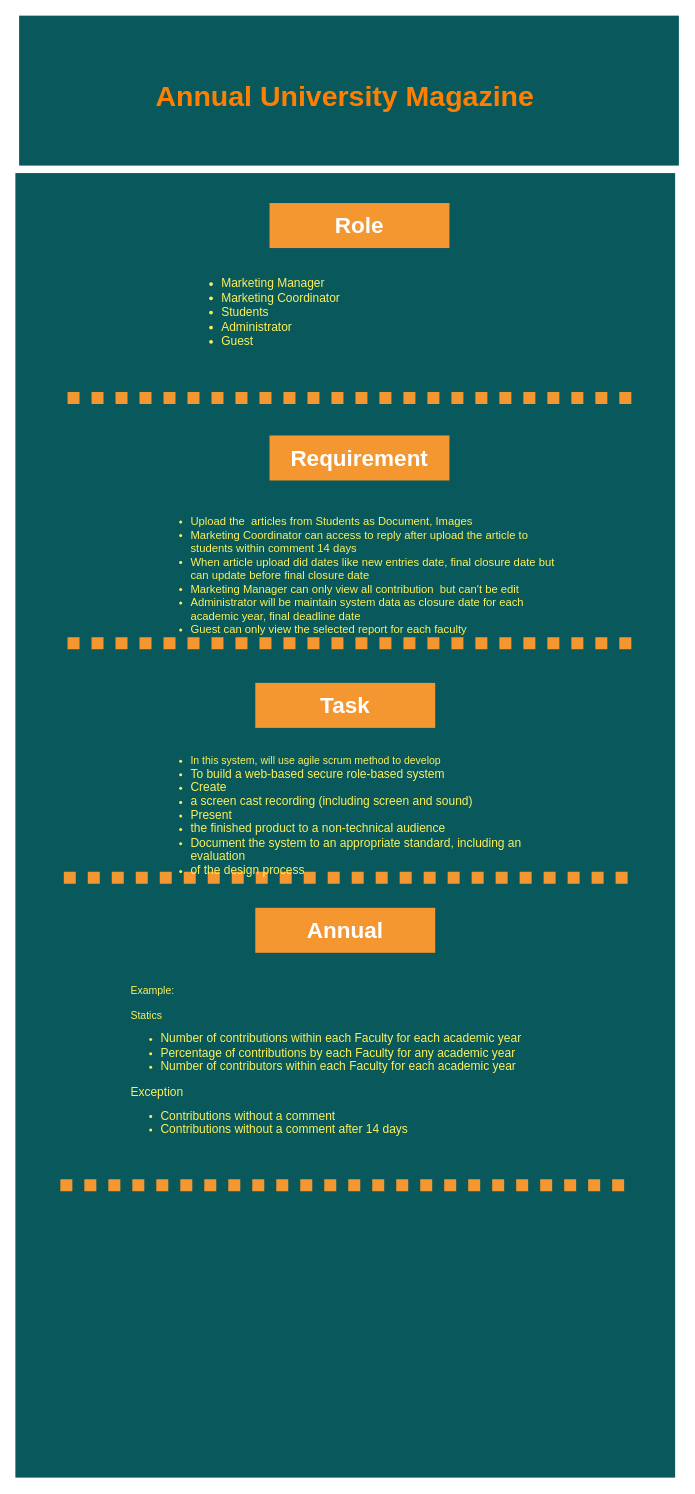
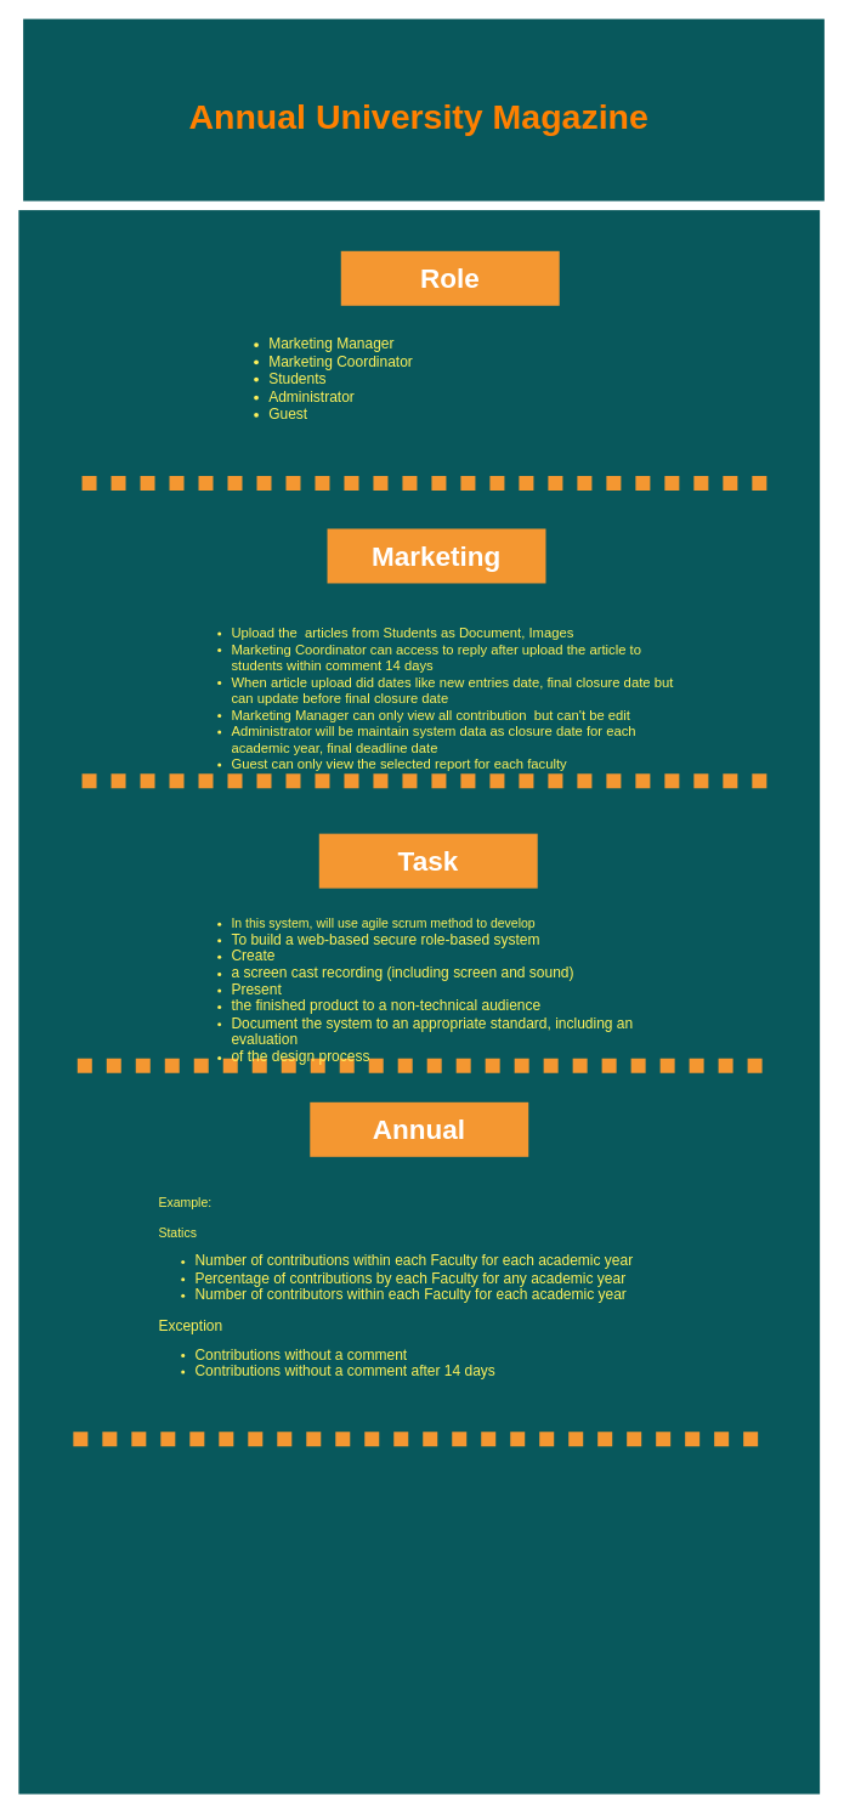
- <mxCell id="5" value="Role" style="whiteSpace=wrap;html=1;rounded=0;shadow=0;dashed=0;strokeColor=none;strokeWidth=4;fillColor=#F49731;gradientColor=none;fontFamily=Helvetica;fontSize=30;fontColor=#FFFFFF;align=center;fontStyle=1" parent="1" vertex="1"><mxGeometry x="359" y="270" width="240" height="60" as="geometry" /></mxCell>
+ <mxCell id="5" value="Role" style="whiteSpace=wrap;html=1;rounded=0;shadow=0;dashed=0;strokeColor=none;strokeWidth=4;fillColor=#F49731;gradientColor=none;fontFamily=Helvetica;fontSize=30;fontColor=#FFFFFF;align=center;fontStyle=1" parent="1" vertex="1"><mxGeometry x="374" y="275" width="240" height="60" as="geometry" /></mxCell>
- <mxCell id="8" value="Requirement" style="whiteSpace=wrap;html=1;rounded=0;shadow=0;dashed=0;strokeColor=none;strokeWidth=4;fillColor=#F49731;gradientColor=none;fontFamily=Helvetica;fontSize=30;fontColor=#FFFFFF;align=center;fontStyle=1" parent="1" vertex="1"><mxGeometry x="359" y="580" width="240" height="60" as="geometry" /></mxCell>
+ <mxCell id="8" value="Marketing" style="whiteSpace=wrap;html=1;rounded=0;shadow=0;dashed=0;strokeColor=none;strokeWidth=4;fillColor=#F49731;gradientColor=none;fontFamily=Helvetica;fontSize=30;fontColor=#FFFFFF;align=center;fontStyle=1" parent="1" vertex="1"><mxGeometry x="359" y="580" width="240" height="60" as="geometry" /></mxCell>
- <mxCell id="11" value="Task" style="whiteSpace=wrap;html=1;rounded=0;shadow=0;dashed=0;strokeColor=none;strokeWidth=4;fillColor=#F49731;gradientColor=none;fontFamily=Helvetica;fontSize=30;fontColor=#FFFFFF;align=center;fontStyle=1" parent="1" vertex="1"><mxGeometry x="340" y="910" width="240" height="60" as="geometry" /></mxCell>
+ <mxCell id="11" value="Task" style="whiteSpace=wrap;html=1;rounded=0;shadow=0;dashed=0;strokeColor=none;strokeWidth=4;fillColor=#F49731;gradientColor=none;fontFamily=Helvetica;fontSize=30;fontColor=#FFFFFF;align=center;fontStyle=1" parent="1" vertex="1"><mxGeometry x="350" y="915" width="240" height="60" as="geometry" /></mxCell>
